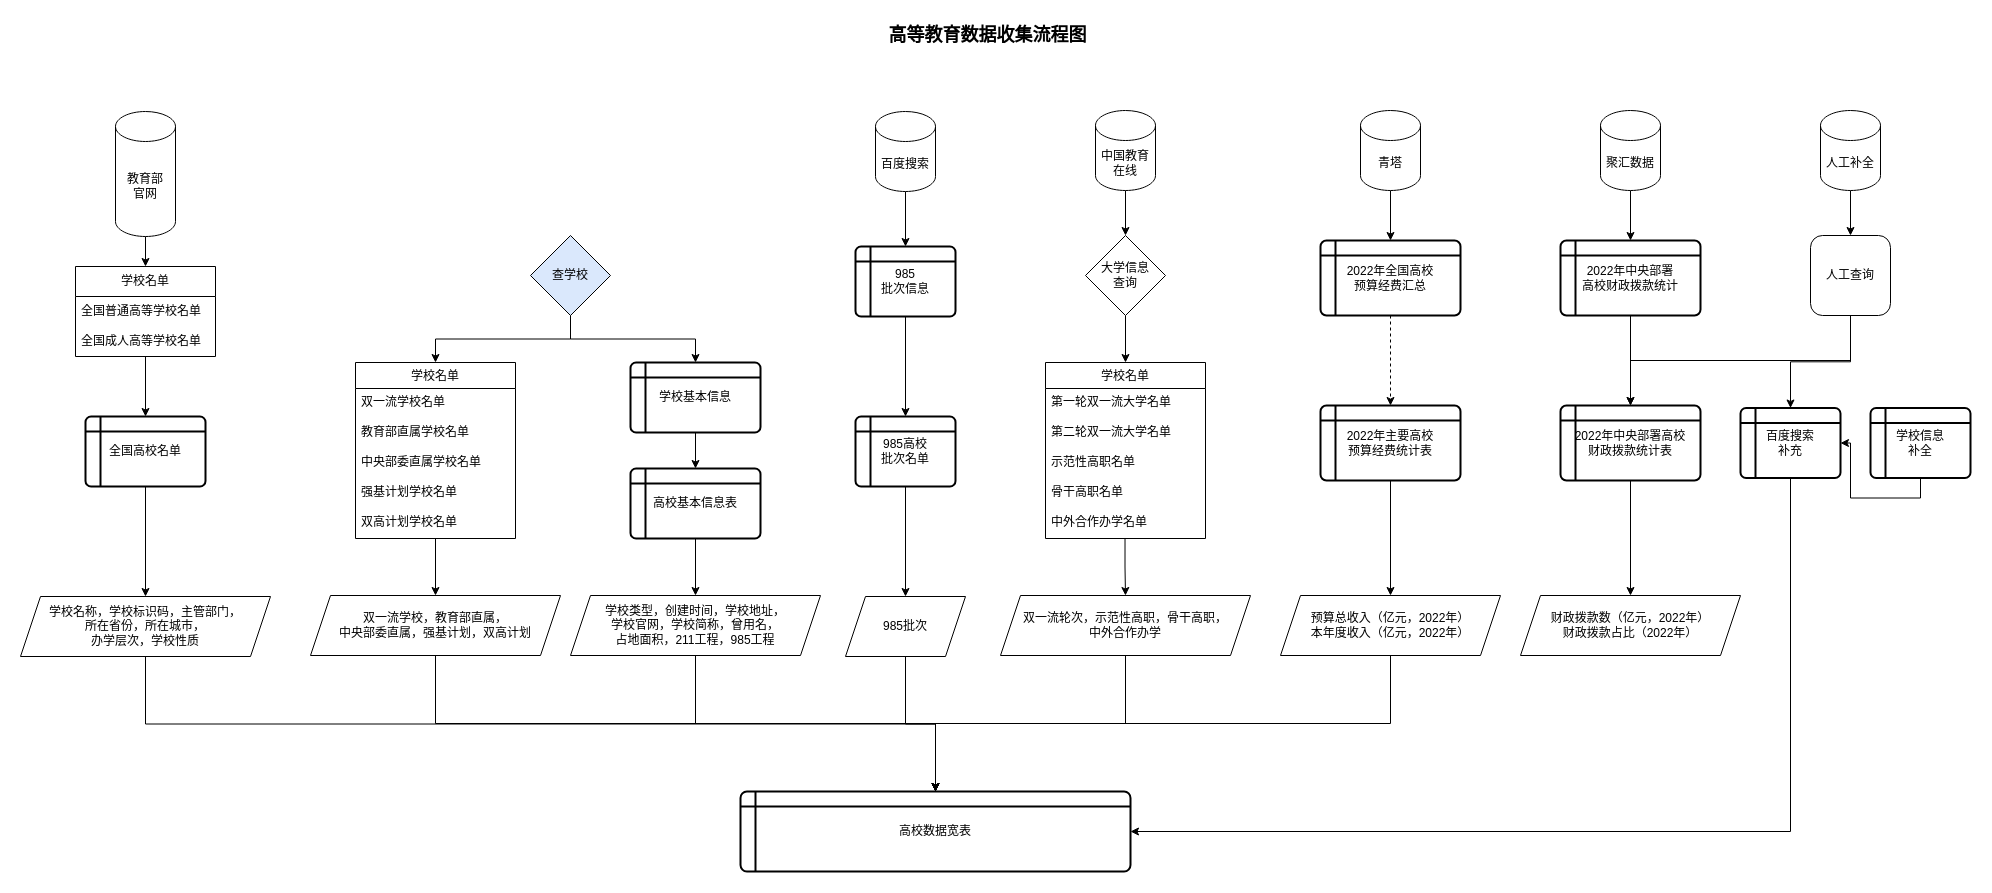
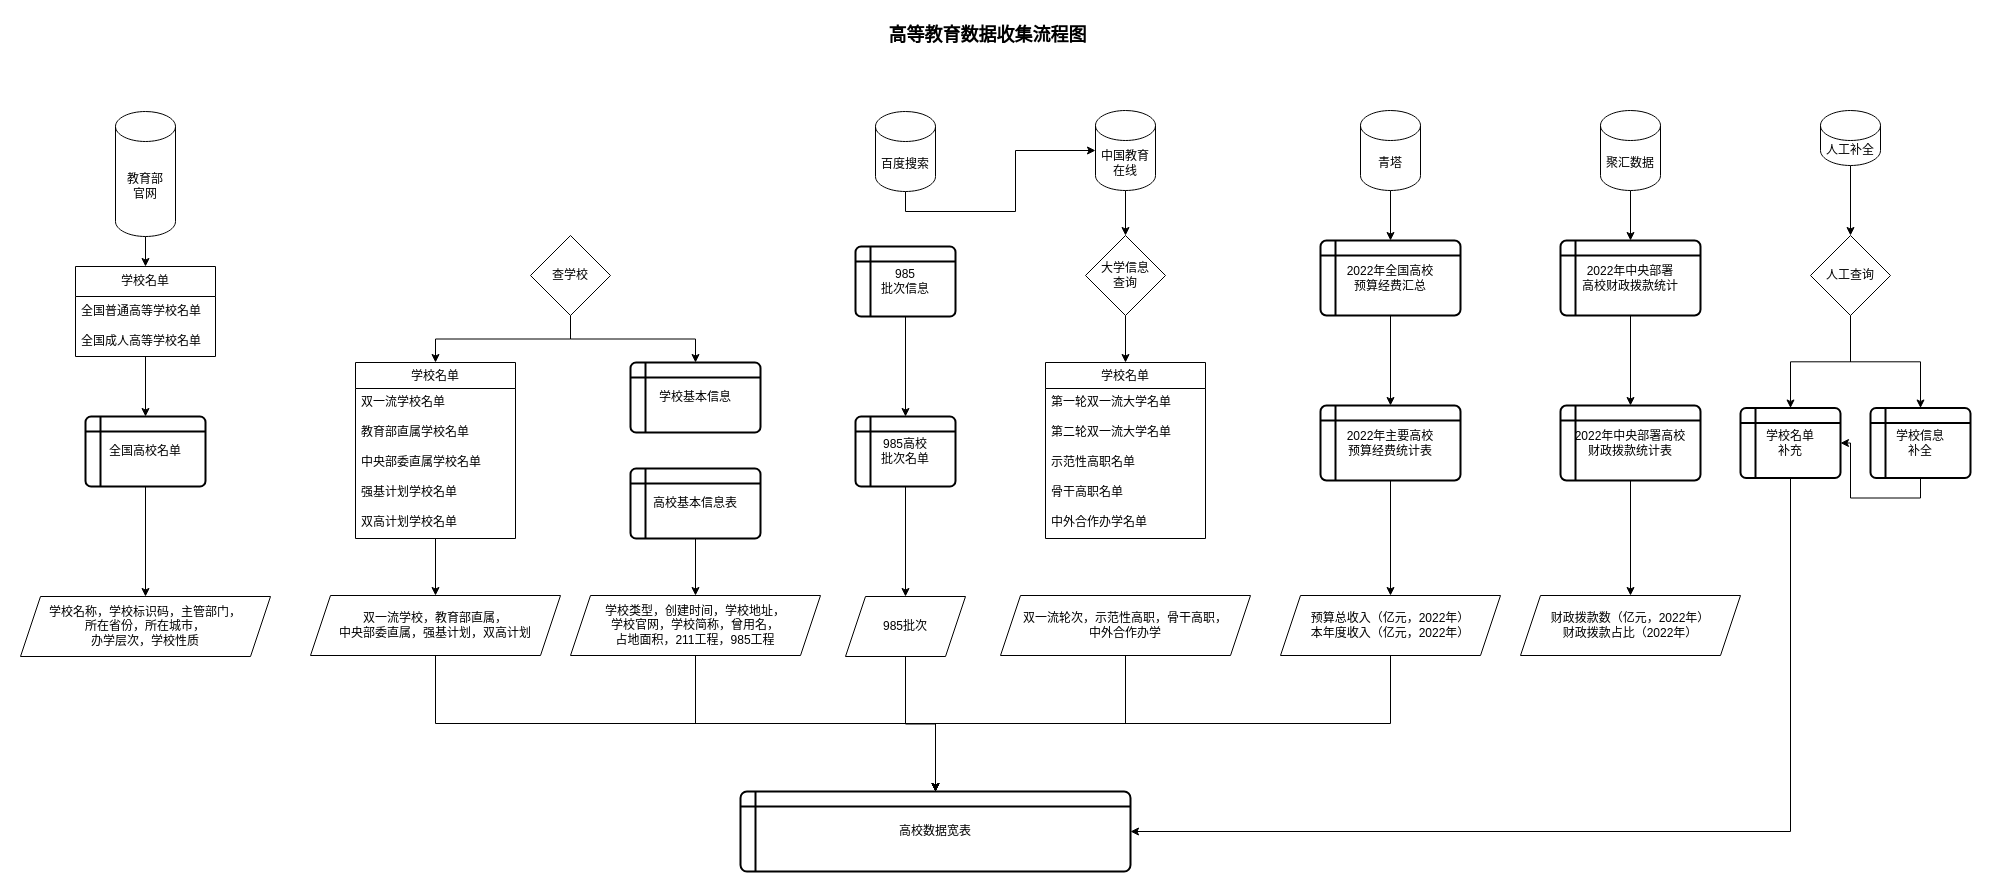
- <mxCell id="68" value="人工补全" style="shape=cylinder3;whiteSpace=wrap;html=1;boundedLbl=1;backgroundOutline=1;size=15;" parent="1" vertex="1"><mxGeometry x="1820" y="110" width="60" height="80" as="geometry" /></mxCell>
+ <mxCell id="68" value="人工补全" style="shape=cylinder3;whiteSpace=wrap;html=1;boundedLbl=1;backgroundOutline=1;size=15;" parent="1" vertex="1"><mxGeometry x="1820" y="110" width="60" height="55" as="geometry" /></mxCell>
- <mxCell id="30" style="edgeStyle=orthogonalEdgeStyle;rounded=0;orthogonalLoop=1;jettySize=auto;html=1;exitX=0.5;exitY=1;exitDx=0;exitDy=0;exitPerimeter=0;entryX=0.5;entryY=0;entryDx=0;entryDy=0;fontSize=12;" parent="1" source="31" target="33" edge="1"><mxGeometry relative="1" as="geometry" /></mxCell>
+ <mxCell id="30" style="edgeStyle=orthogonalEdgeStyle;rounded=0;orthogonalLoop=1;jettySize=auto;html=1;exitX=0.5;exitY=1;exitDx=0;exitDy=0;exitPerimeter=0;fontSize=12;" parent="1" source="31" target="39" edge="1"><mxGeometry relative="1" as="geometry" /></mxCell>
- <mxCell id="11" value="查学校" style="rhombus;whiteSpace=wrap;html=1;fillColor=#dae8fc;" parent="1" vertex="1"><mxGeometry x="530" y="235" width="80" height="80" as="geometry" /></mxCell>
+ <mxCell id="11" value="查学校" style="rhombus;whiteSpace=wrap;html=1;" parent="1" vertex="1"><mxGeometry x="530" y="235" width="80" height="80" as="geometry" /></mxCell>
- <mxCell id="71" value="人工查询" style="whiteSpace=wrap;html=1;rounded=1;" parent="1" vertex="1"><mxGeometry x="1810" y="235" width="80" height="80" as="geometry" /></mxCell>
+ <mxCell id="71" value="人工查询" style="rhombus;whiteSpace=wrap;html=1;" parent="1" vertex="1"><mxGeometry x="1810" y="235" width="80" height="80" as="geometry" /></mxCell>
- <mxCell id="53" style="edgeStyle=orthogonalEdgeStyle;rounded=0;orthogonalLoop=1;jettySize=auto;html=1;exitX=0.5;exitY=1;exitDx=0;exitDy=0;entryX=0.5;entryY=0;entryDx=0;entryDy=0;fontSize=12;dashed=1;" parent="1" source="54" target="56" edge="1"><mxGeometry relative="1" as="geometry" /></mxCell>
+ <mxCell id="53" style="edgeStyle=orthogonalEdgeStyle;rounded=0;orthogonalLoop=1;jettySize=auto;html=1;exitX=0.5;exitY=1;exitDx=0;exitDy=0;entryX=0.5;entryY=0;entryDx=0;entryDy=0;fontSize=12;" parent="1" source="54" target="56" edge="1"><mxGeometry relative="1" as="geometry" /></mxCell>
- <mxCell id="70" style="edgeStyle=orthogonalEdgeStyle;rounded=0;orthogonalLoop=1;jettySize=auto;html=1;exitX=0.5;exitY=1;exitDx=0;exitDy=0;fontSize=12;" parent="1" source="71" target="64" edge="1"><mxGeometry relative="1" as="geometry" /></mxCell>
+ <mxCell id="70" style="edgeStyle=orthogonalEdgeStyle;rounded=0;orthogonalLoop=1;jettySize=auto;html=1;exitX=0.5;exitY=1;exitDx=0;exitDy=0;fontSize=12;" parent="1" source="71" target="75" edge="1"><mxGeometry relative="1" as="geometry" /></mxCell>
- <mxCell id="73" value="百度搜索&lt;br&gt;补充" style="shape=internalStorage;whiteSpace=wrap;html=1;dx=15;dy=15;rounded=1;arcSize=8;strokeWidth=2;fontSize=12;" parent="1" vertex="1"><mxGeometry x="1740" y="407.5" width="100" height="70" as="geometry" /></mxCell>
+ <mxCell id="73" value="学校名单&lt;br&gt;补充" style="shape=internalStorage;whiteSpace=wrap;html=1;dx=15;dy=15;rounded=1;arcSize=8;strokeWidth=2;fontSize=12;" parent="1" vertex="1"><mxGeometry x="1740" y="407.5" width="100" height="70" as="geometry" /></mxCell>
- <mxCell id="21" style="edgeStyle=orthogonalEdgeStyle;rounded=0;orthogonalLoop=1;jettySize=auto;html=1;exitX=0.5;exitY=1;exitDx=0;exitDy=0;entryX=0.5;entryY=0;entryDx=0;entryDy=0;fontSize=12;" parent="1" source="22" target="24" edge="1"><mxGeometry relative="1" as="geometry" /></mxCell>
- <mxCell id="50" style="edgeStyle=orthogonalEdgeStyle;rounded=0;orthogonalLoop=1;jettySize=auto;html=1;exitX=0.497;exitY=0.983;exitDx=0;exitDy=0;entryX=0.5;entryY=0;entryDx=0;entryDy=0;fontSize=12;exitPerimeter=0;" parent="1" source="47" target="49" edge="1"><mxGeometry relative="1" as="geometry" /></mxCell>
- <mxCell id="7" style="edgeStyle=orthogonalEdgeStyle;rounded=0;orthogonalLoop=1;jettySize=auto;html=1;exitX=0.5;exitY=1;exitDx=0;exitDy=0;fontSize=12;entryX=0.5;entryY=0;entryDx=0;entryDy=0;" parent="1" source="8" target="66" edge="1"><mxGeometry relative="1" as="geometry"><mxPoint x="875.091" y="771" as="targetPoint" /></mxGeometry></mxCell>
